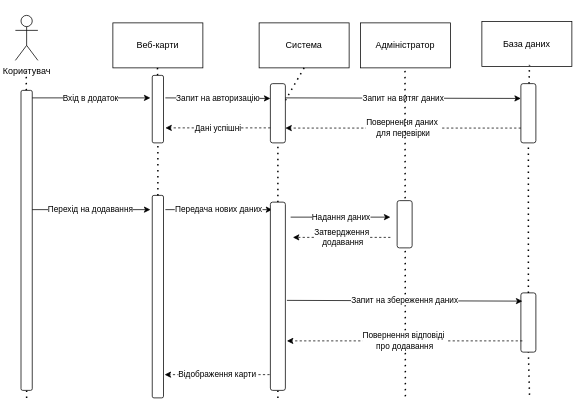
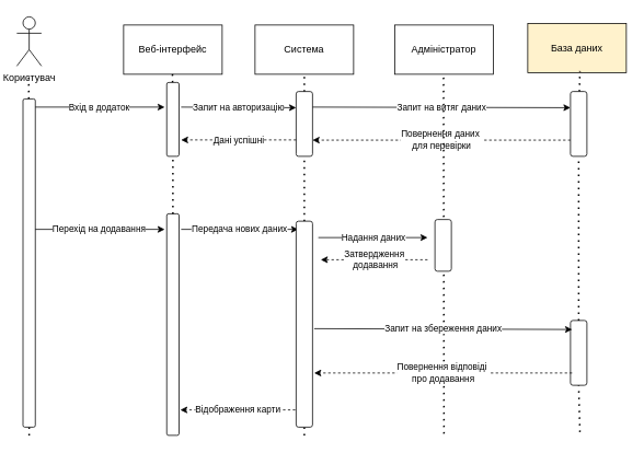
- <mxCell id="5" value="База даних" style="rounded=0;whiteSpace=wrap;html=1;" vertex="1" parent="1"><mxGeometry x="642" y="28" width="120" height="60" as="geometry" /></mxCell>
+ <mxCell id="5" value="База даних" style="rounded=0;whiteSpace=wrap;html=1;fillColor=#fff2cc;" vertex="1" parent="1"><mxGeometry x="642" y="28" width="120" height="60" as="geometry" /></mxCell>
- <mxCell id="3" value="Веб-карти" style="rounded=0;whiteSpace=wrap;html=1;" vertex="1" parent="1"><mxGeometry x="150" y="30" width="120" height="60" as="geometry" /></mxCell>
+ <mxCell id="3" value="Веб-інтерфейс" style="rounded=0;whiteSpace=wrap;html=1;" vertex="1" parent="1"><mxGeometry x="150" y="30" width="120" height="60" as="geometry" /></mxCell>
- <mxCell id="4" value="Система" style="rounded=0;whiteSpace=wrap;html=1;" vertex="1" parent="1"><mxGeometry x="345" y="30" width="120" height="60" as="geometry" /></mxCell>
+ <mxCell id="4" value="Система" style="rounded=0;whiteSpace=wrap;html=1;" vertex="1" parent="1"><mxGeometry x="310" y="30" width="120" height="60" as="geometry" /></mxCell>
